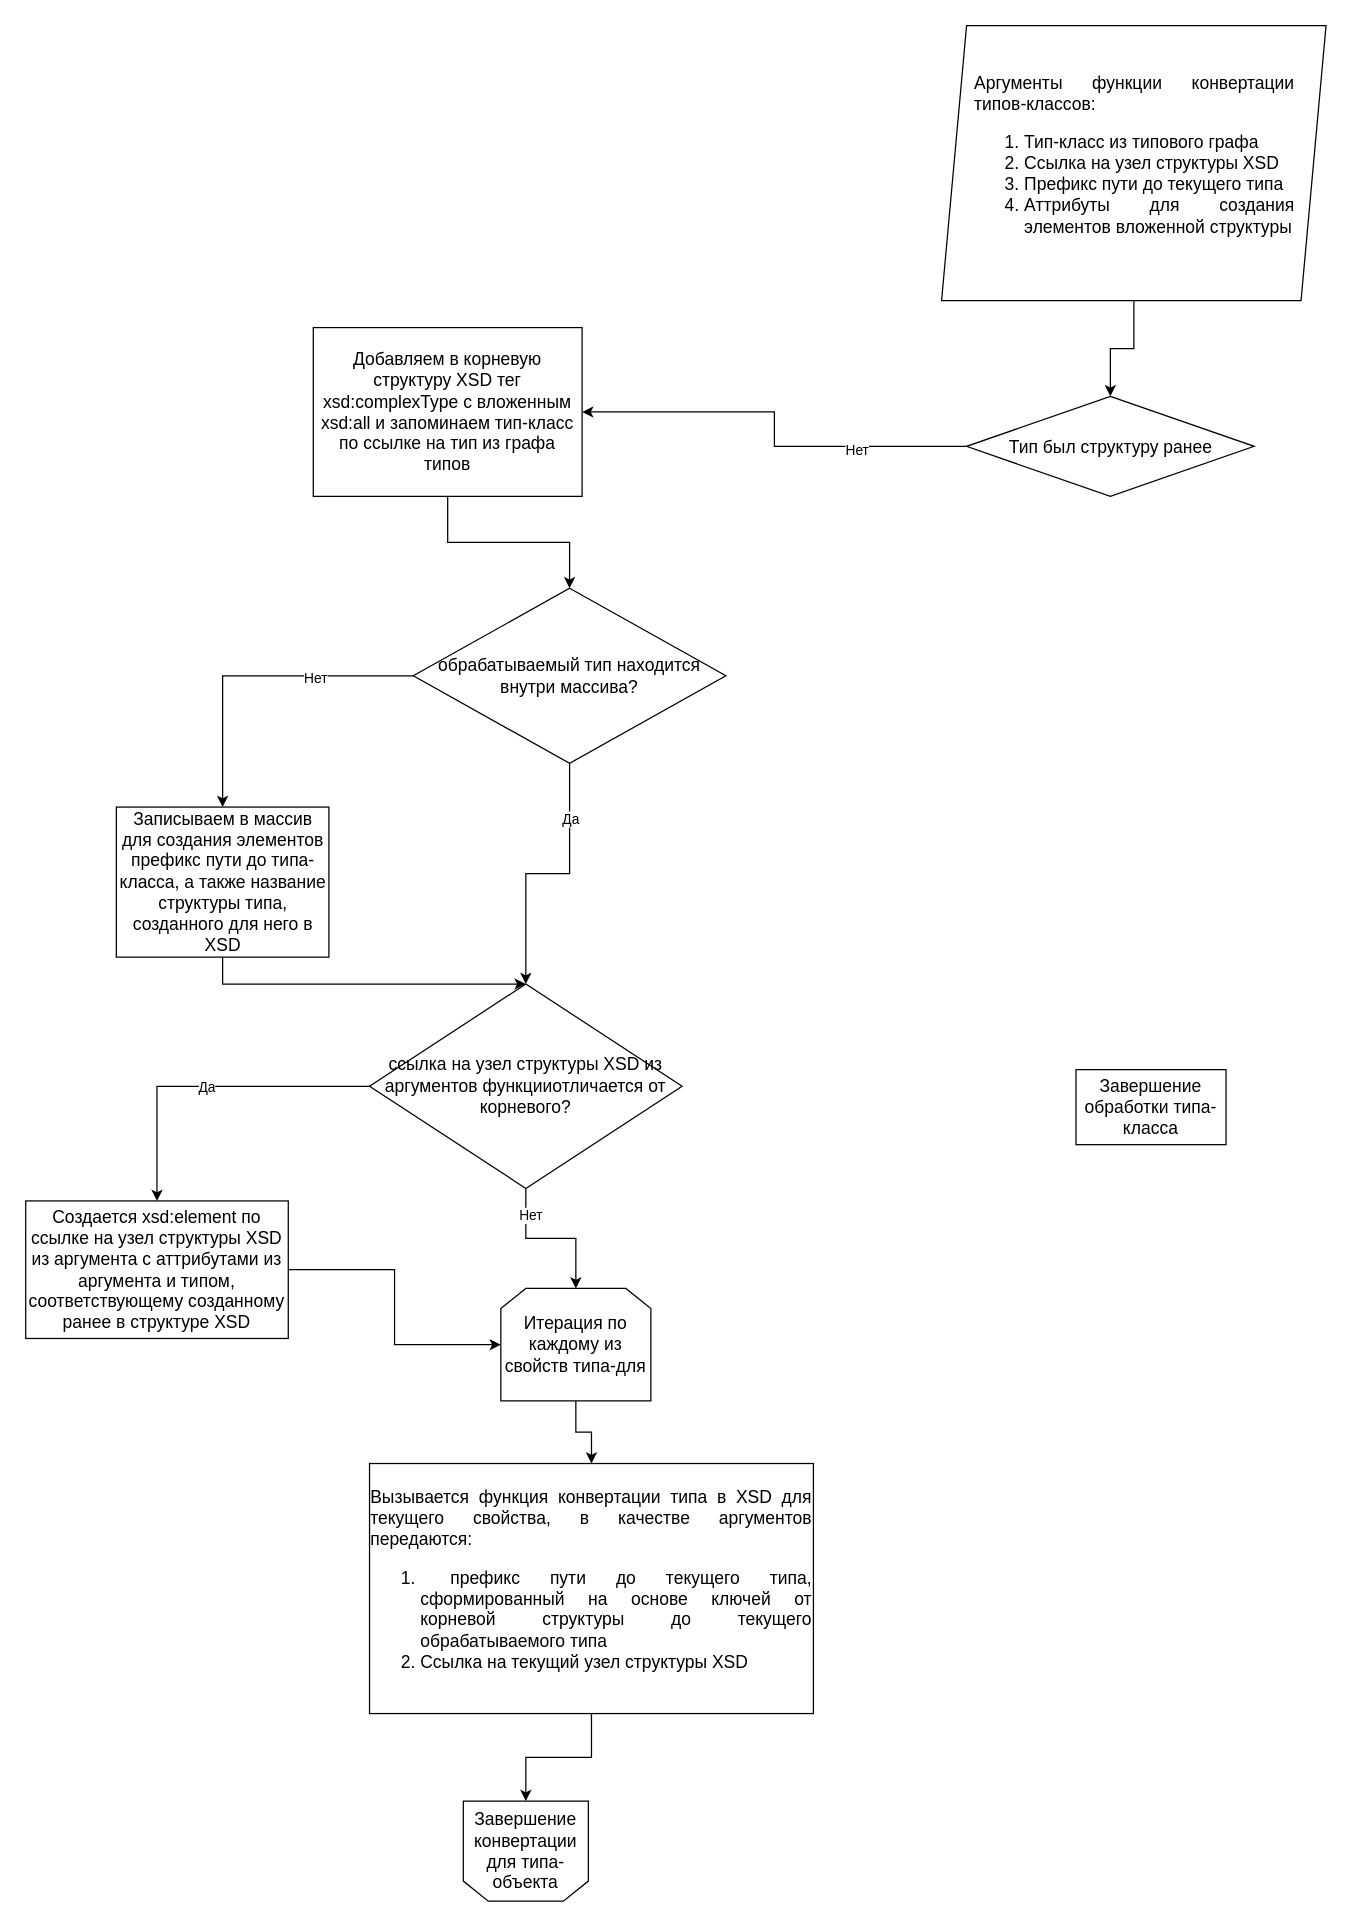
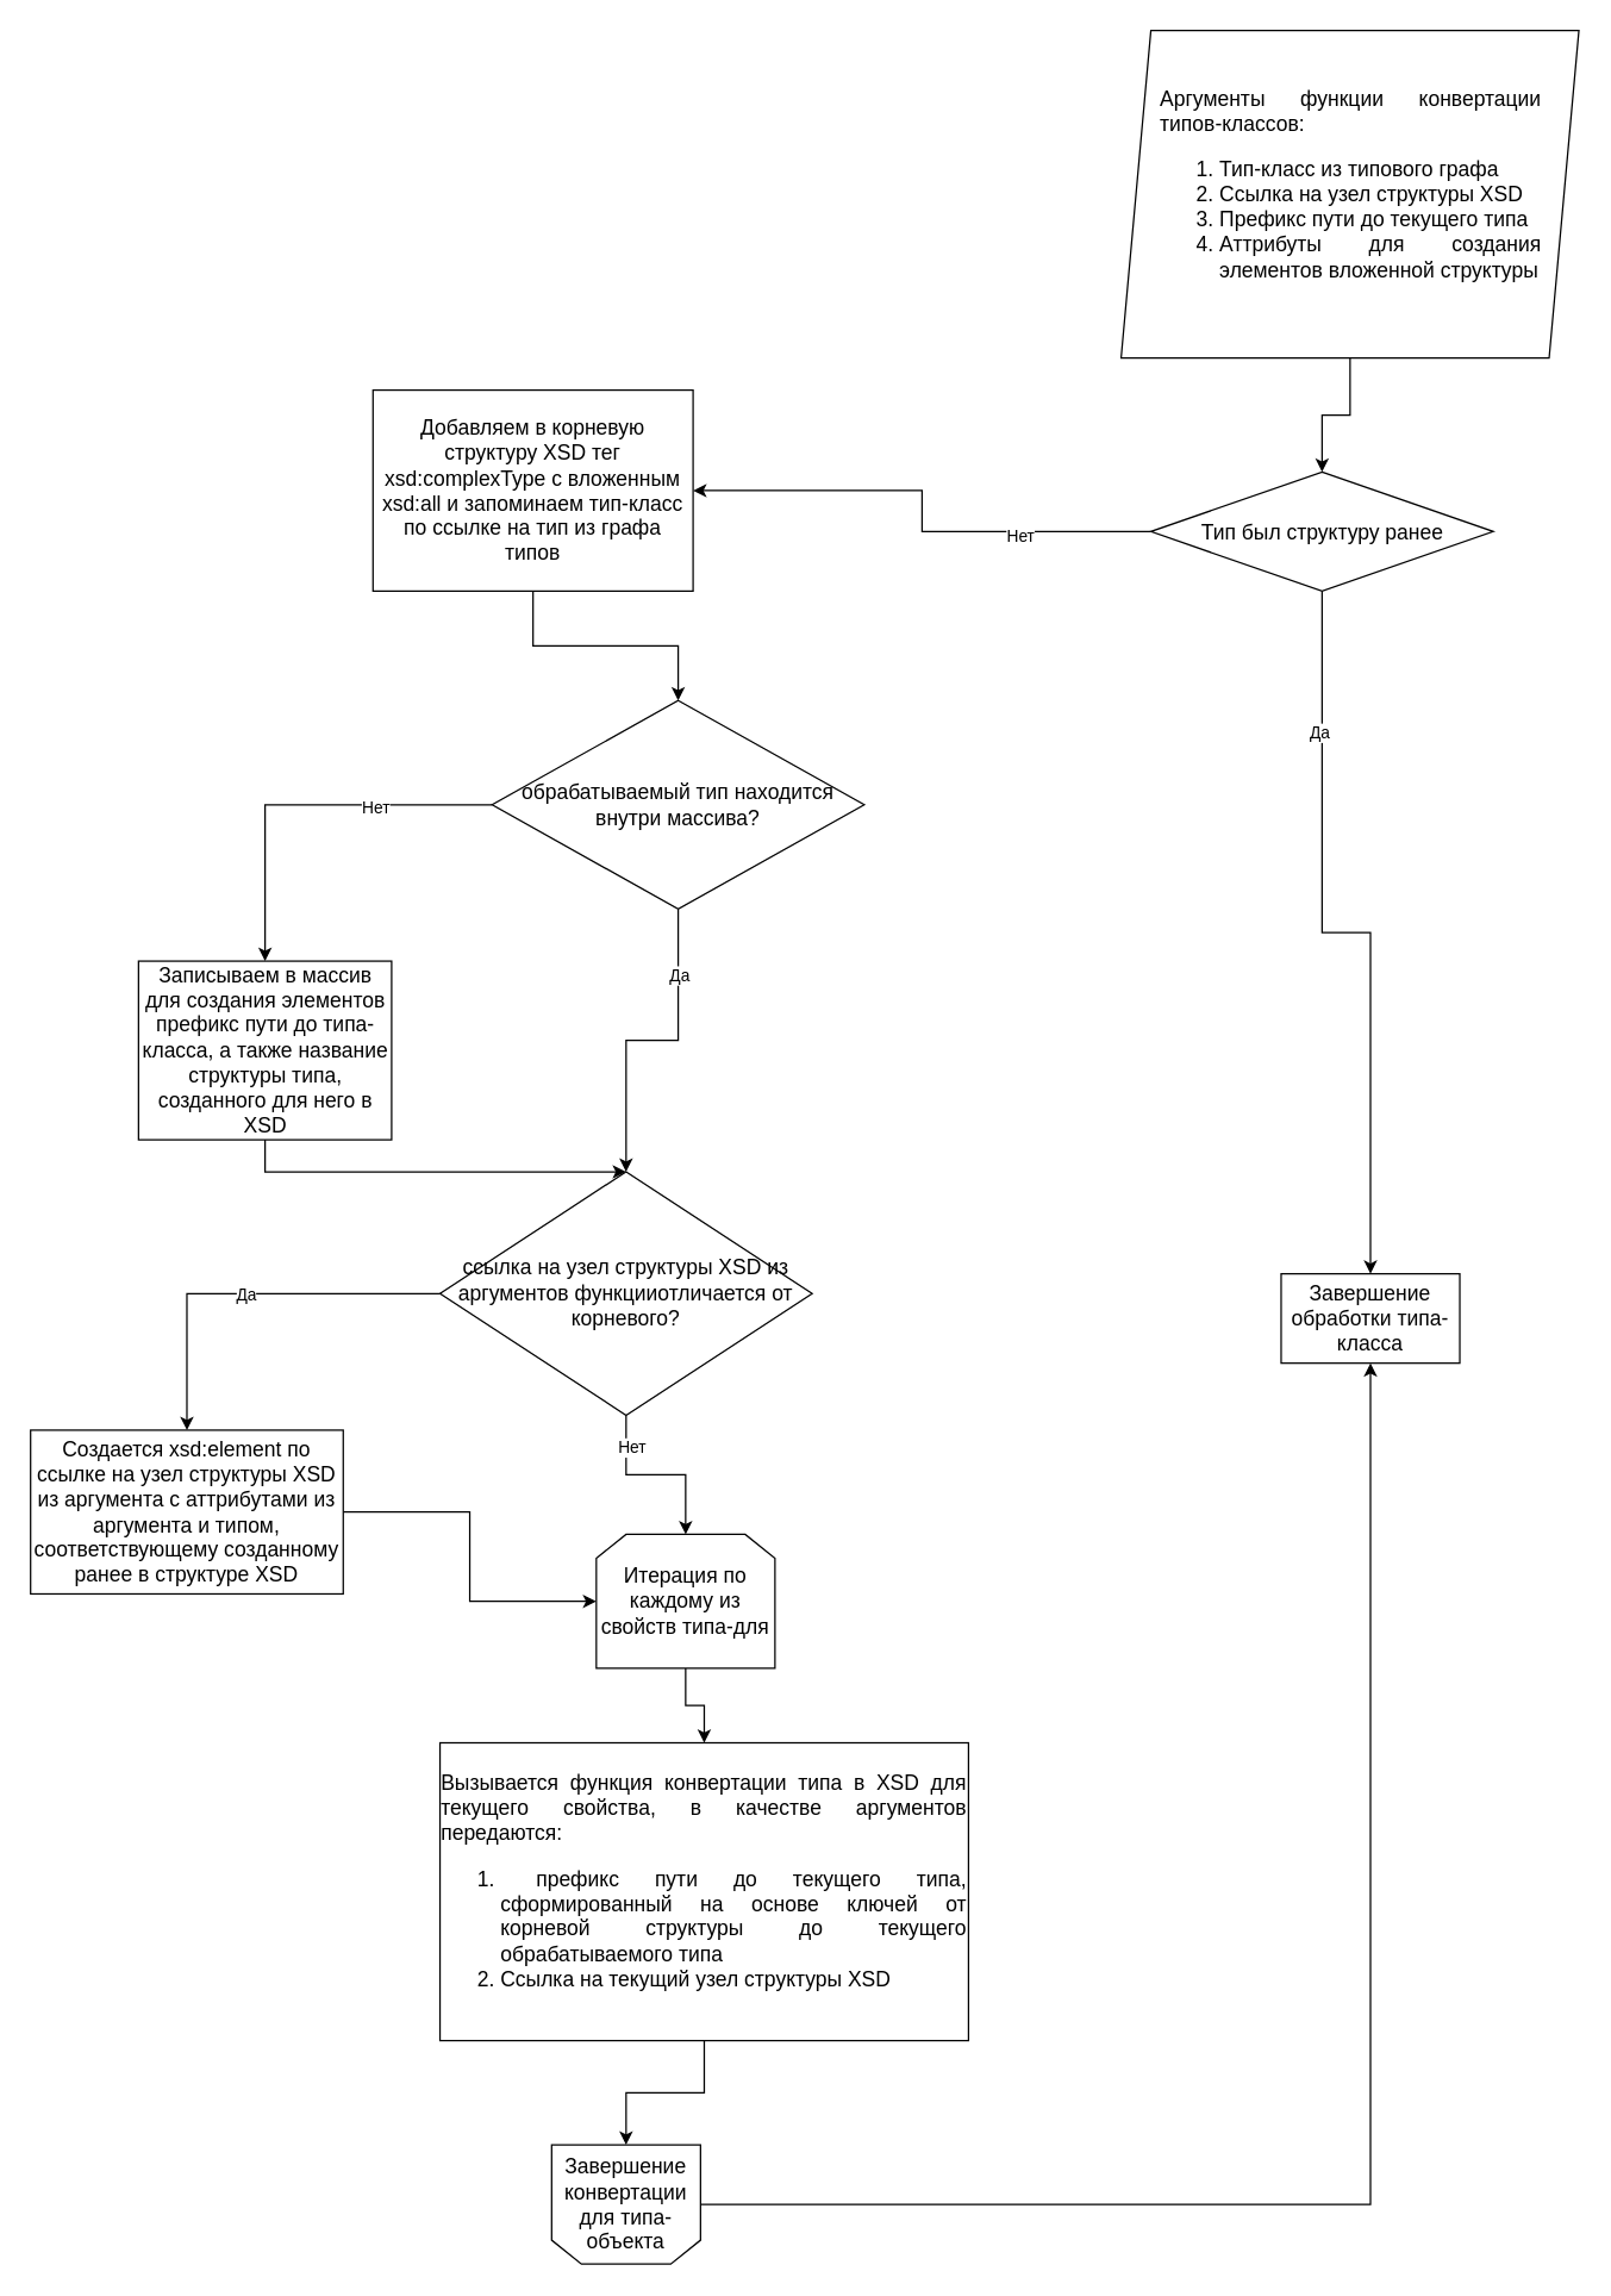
+ <mxCell id="4" style="edgeStyle=orthogonalEdgeStyle;rounded=0;orthogonalLoop=1;jettySize=auto;html=1;fontSize=14;" edge="1" parent="1" source="6" target="17"><mxGeometry relative="1" as="geometry" /></mxCell>
+ <mxCell id="5" value="Да" style="edgeLabel;html=1;align=center;verticalAlign=middle;resizable=0;points=[];" vertex="1" connectable="0" parent="4"><mxGeometry x="-0.608" y="-2" relative="1" as="geometry"><mxPoint y="-1" as="offset" /></mxGeometry></mxCell>
+ <mxCell id="13" style="edgeStyle=orthogonalEdgeStyle;rounded=0;orthogonalLoop=1;jettySize=auto;html=1;entryX=0.5;entryY=1;entryDx=0;entryDy=0;fontSize=14;" edge="1" parent="1" source="14" target="17"><mxGeometry relative="1" as="geometry" /></mxCell>
